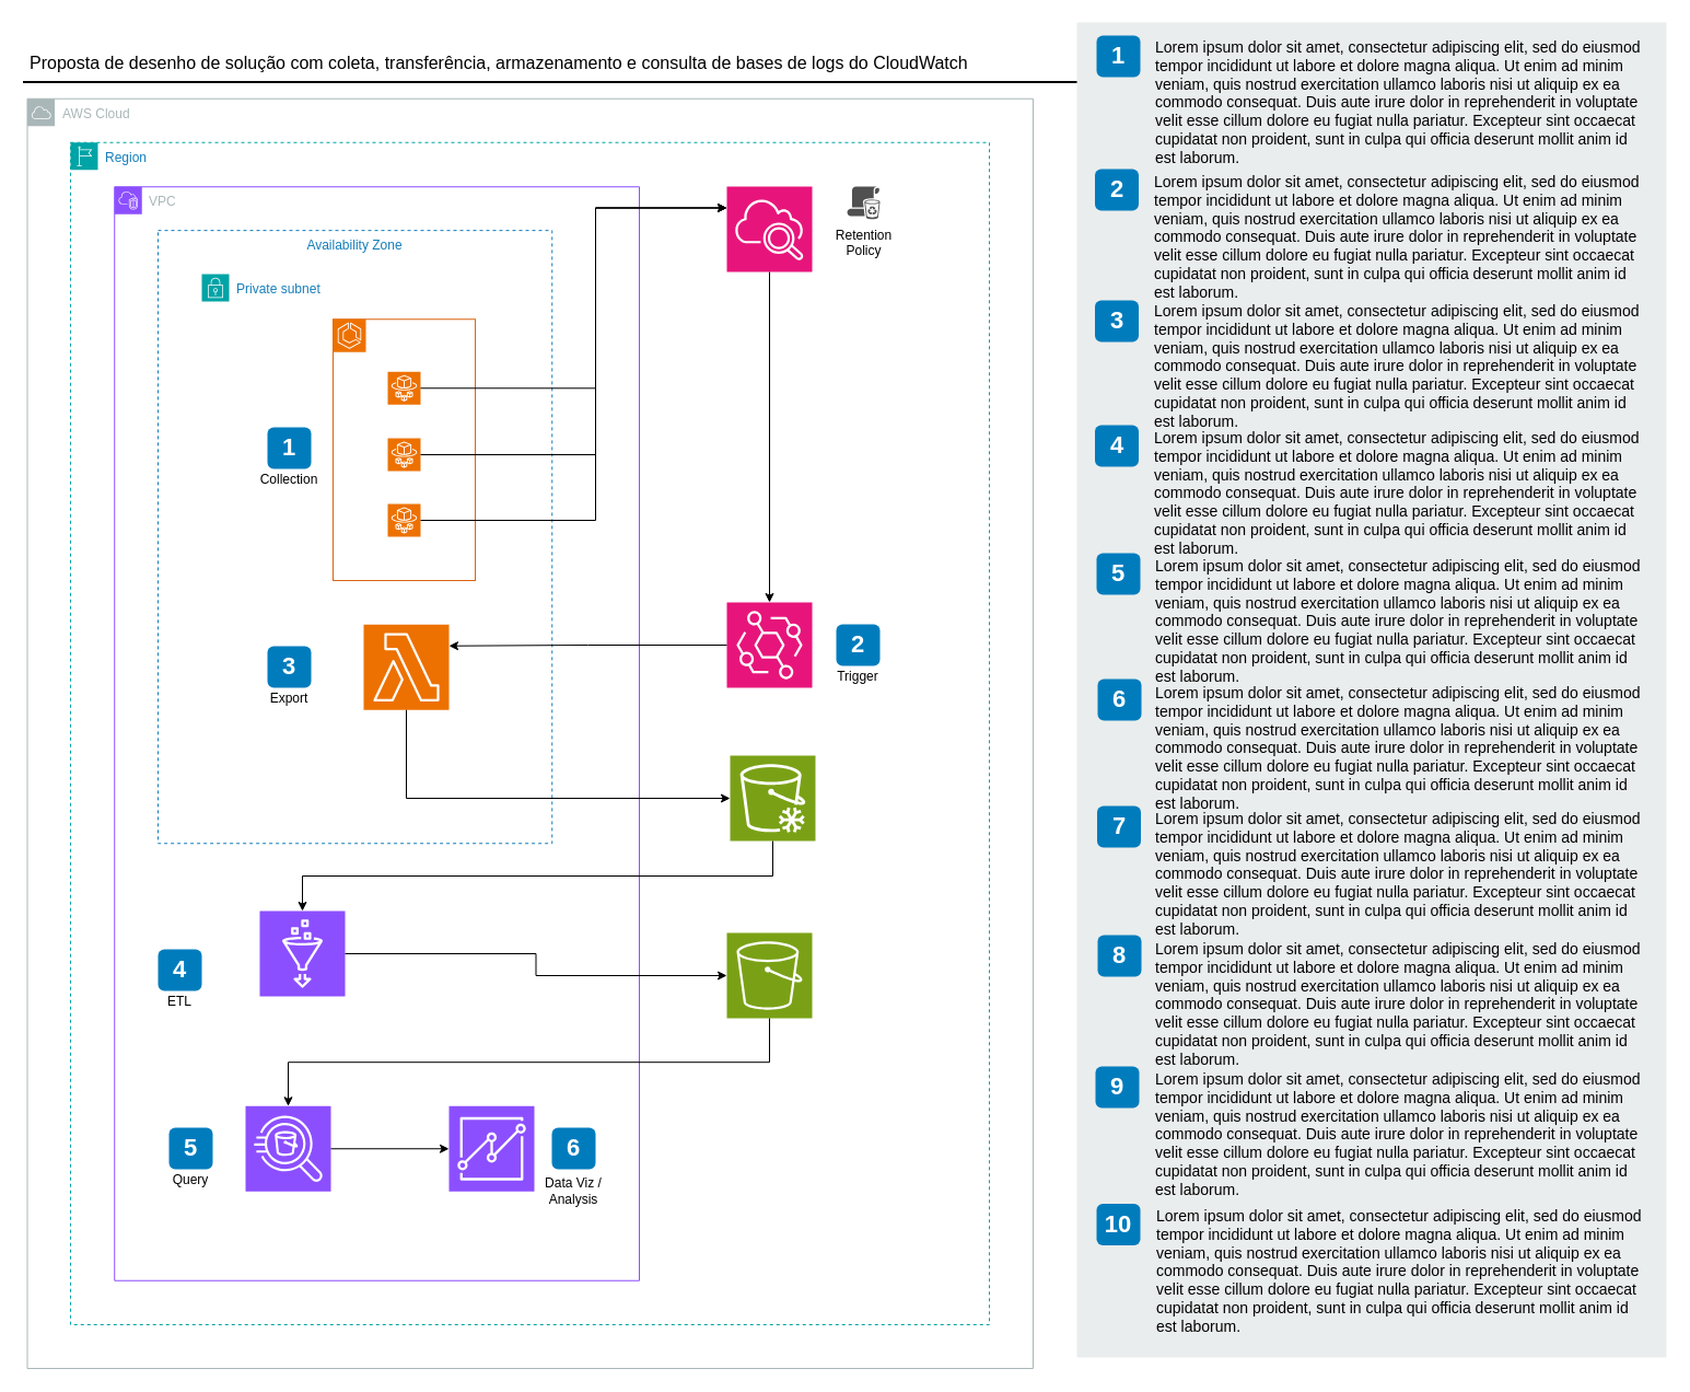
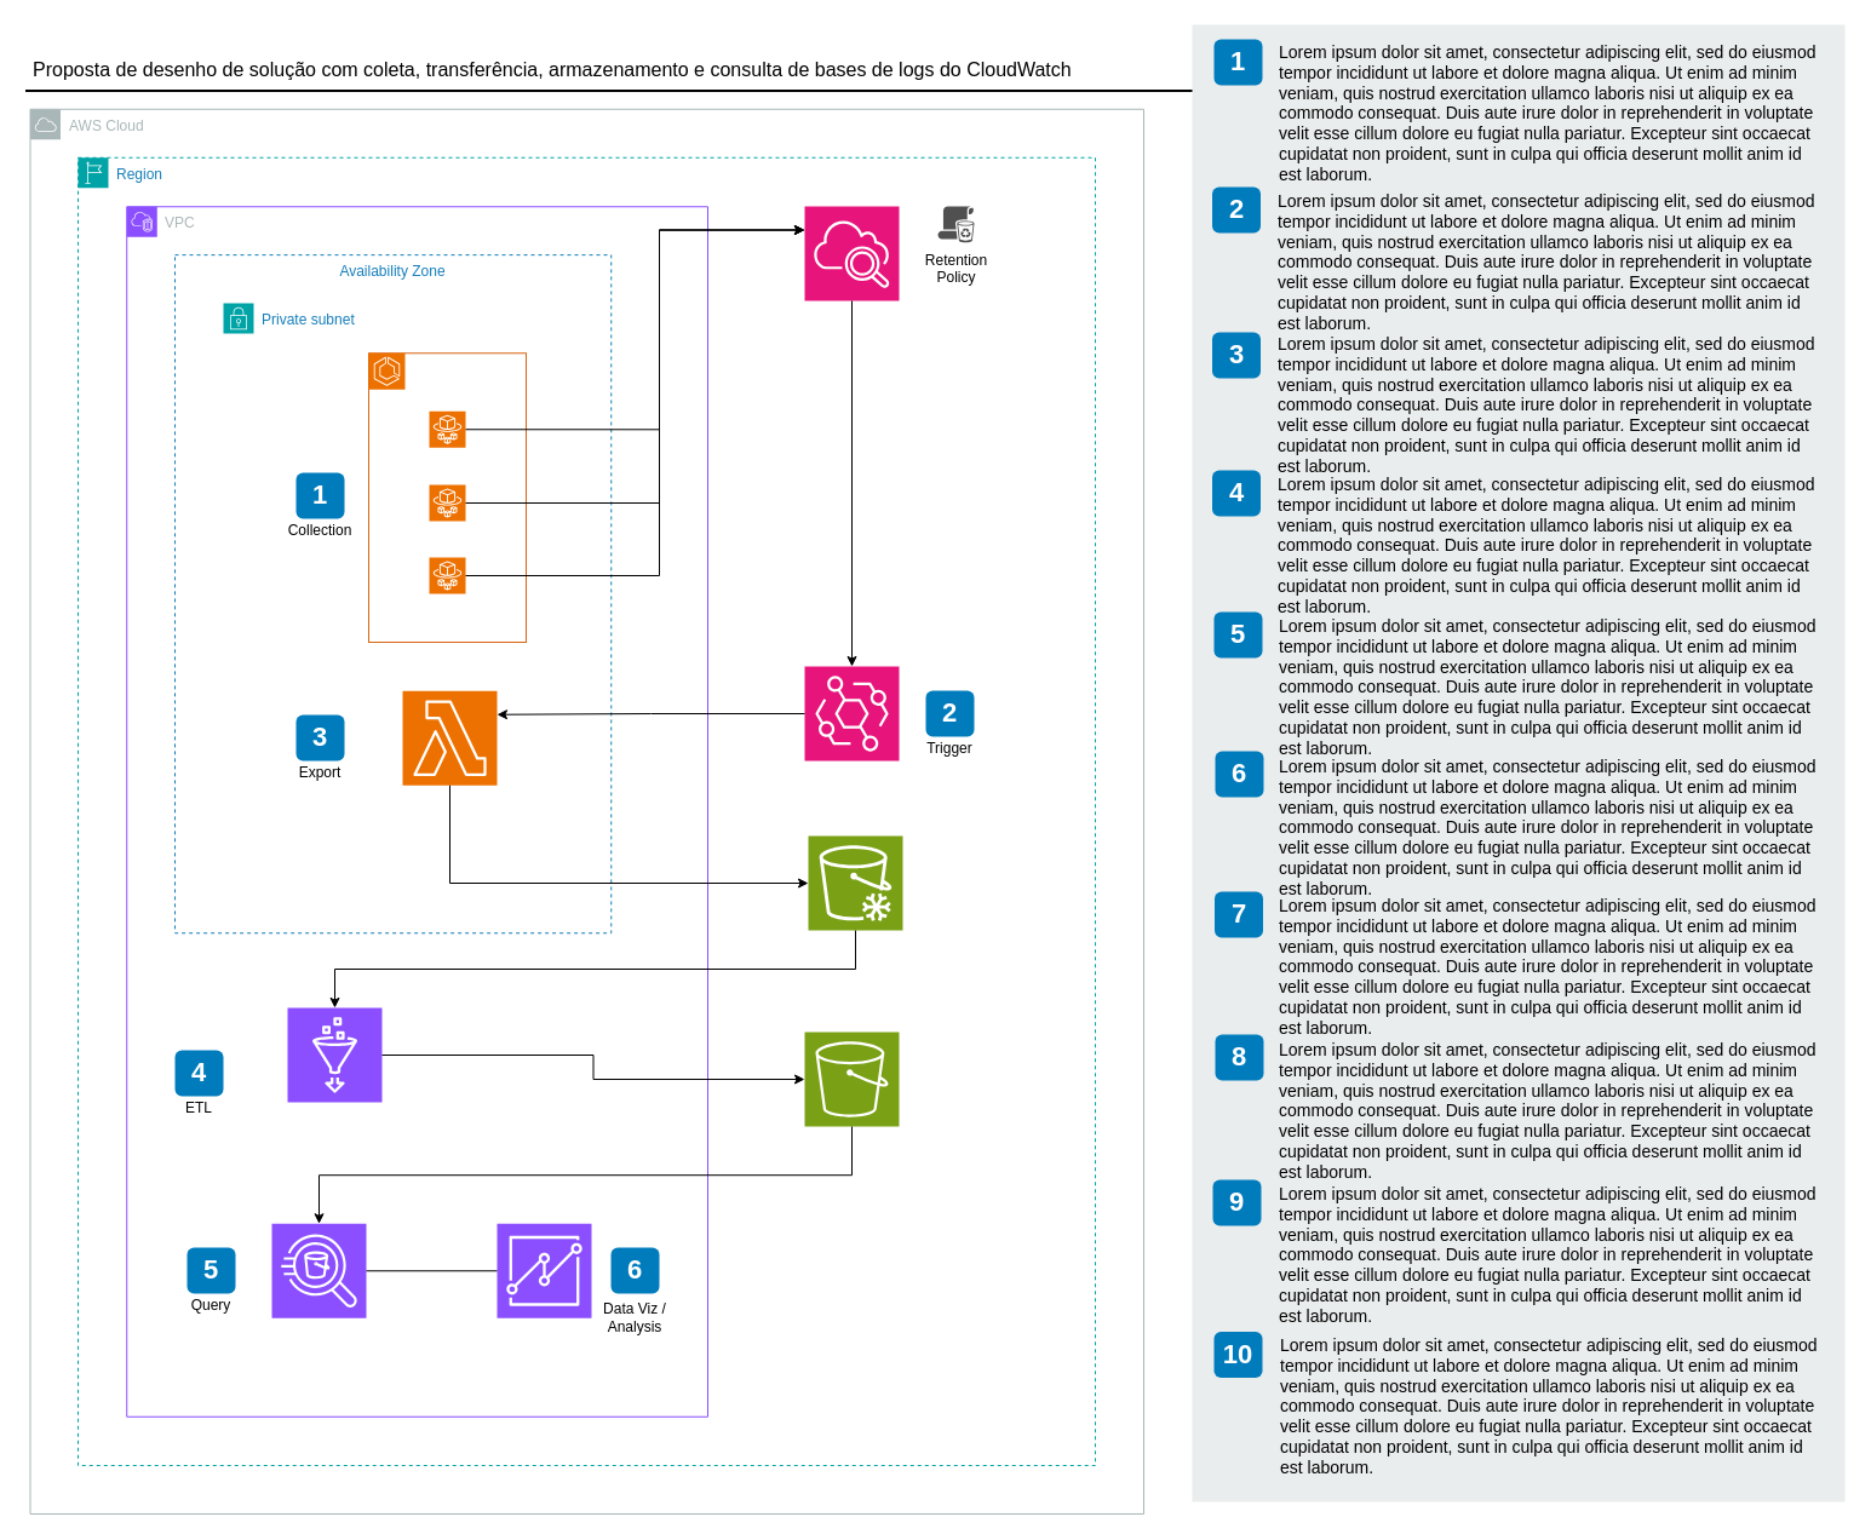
- <mxCell id="71" style="edgeStyle=orthogonalEdgeStyle;rounded=0;orthogonalLoop=1;jettySize=auto;html=1;exitX=1;exitY=0.5;exitDx=0;exitDy=0;exitPerimeter=0;entryX=0;entryY=0.5;entryDx=0;entryDy=0;entryPerimeter=0;" edge="1" parent="1" source="56" target="57"><mxGeometry relative="1" as="geometry" /></mxCell>
+ <mxCell id="71" style="edgeStyle=orthogonalEdgeStyle;rounded=0;orthogonalLoop=1;jettySize=auto;html=1;exitX=1;exitY=0.5;exitDx=0;exitDy=0;exitPerimeter=0;entryX=0;entryY=0.5;entryDx=0;entryDy=0;entryPerimeter=0;endArrow=none;" edge="1" parent="1" source="56" target="57"><mxGeometry relative="1" as="geometry" /></mxCell>
